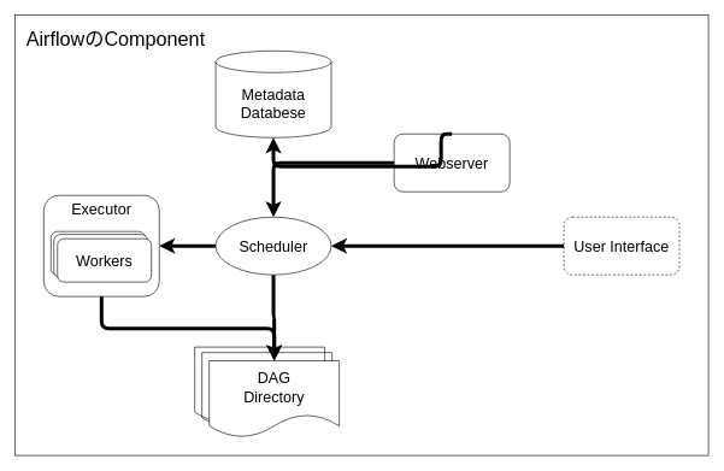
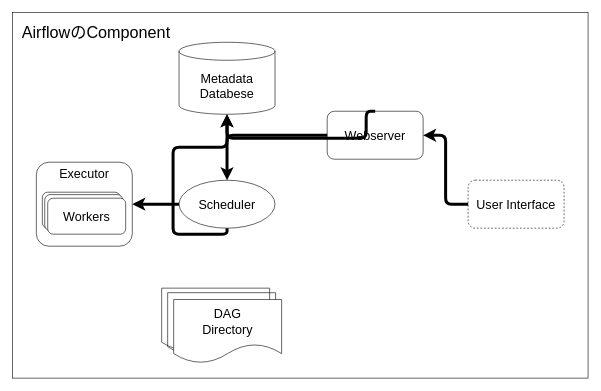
- <mxCell id="20" style="edgeStyle=orthogonalEdgeStyle;html=1;exitX=0;exitY=0.5;exitDx=0;exitDy=0;strokeWidth=5;fontSize=21;" edge="1" parent="1" source="21" target="6"><mxGeometry relative="1" as="geometry" /></mxCell>
+ <mxCell id="20" style="edgeStyle=orthogonalEdgeStyle;html=1;exitX=0;exitY=0.5;exitDx=0;exitDy=0;entryX=1;entryY=0.5;entryDx=0;entryDy=0;strokeWidth=5;fontSize=21;" edge="1" parent="1" source="21" target="9"><mxGeometry relative="1" as="geometry" /></mxCell>
- <mxCell id="5" style="edgeStyle=orthogonalEdgeStyle;html=1;exitX=0.5;exitY=1;exitDx=0;exitDy=0;entryX=0.5;entryY=0;entryDx=0;entryDy=0;strokeWidth=5;fontSize=21;" edge="1" parent="1" source="6" target="19"><mxGeometry relative="1" as="geometry" /></mxCell>
+ <mxCell id="5" style="edgeStyle=orthogonalEdgeStyle;html=1;exitX=0.5;exitY=1;exitDx=0;exitDy=0;strokeWidth=5;fontSize=21;" edge="1" parent="1" source="6" target="4"><mxGeometry relative="1" as="geometry" /></mxCell>
- <mxCell id="15" style="edgeStyle=orthogonalEdgeStyle;html=1;exitX=0.5;exitY=1;exitDx=0;exitDy=0;fontSize=21;strokeWidth=5;entryX=0.5;entryY=0;entryDx=0;entryDy=0;" edge="1" parent="1" source="7" target="19"><mxGeometry relative="1" as="geometry"><mxPoint x="360" y="350" as="sourcePoint" /><mxPoint x="230" y="350" as="targetPoint" /></mxGeometry></mxCell>
